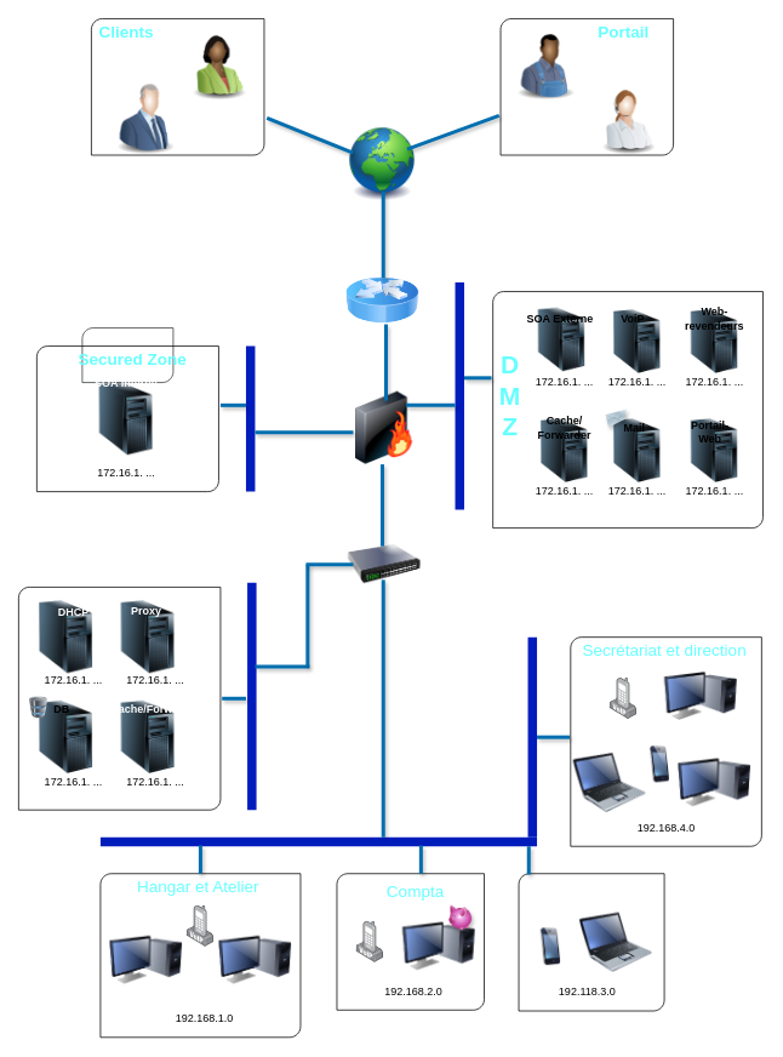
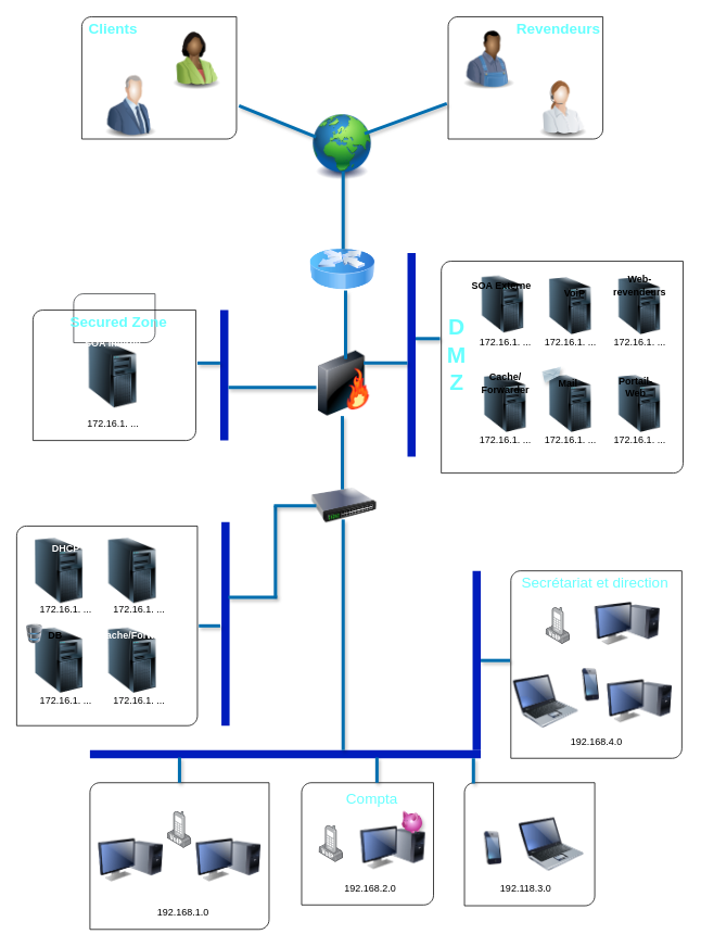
- <mxCell id="22" value="Portail" style="text;html=1;align=center;verticalAlign=middle;resizable=0;points=[];autosize=1;strokeColor=none;fillColor=none;fontSize=18;fontColor=#66FFFF;fontStyle=1;rounded=0;" parent="1" vertex="1"><mxGeometry x="625" y="20" width="120" height="30" as="geometry" /></mxCell>
+ <mxCell id="22" value="Revendeurs" style="text;html=1;align=center;verticalAlign=middle;resizable=0;points=[];autosize=1;strokeColor=none;fillColor=none;fontSize=18;fontColor=#66FFFF;fontStyle=1;rounded=0;" parent="1" vertex="1"><mxGeometry x="625" y="20" width="120" height="30" as="geometry" /></mxCell>
- <mxCell id="92" value="&lt;b&gt;VoiP&lt;/b&gt;" style="text;html=1;align=center;verticalAlign=middle;resizable=0;points=[];autosize=1;strokeColor=none;fillColor=none;fontSize=12;" vertex="1" parent="1"><mxGeometry x="675" y="340" width="40" height="20" as="geometry" /></mxCell>
+ <mxCell id="92" value="&lt;b&gt;VoiP&lt;/b&gt;" style="text;html=1;align=center;verticalAlign=middle;resizable=0;points=[];autosize=1;strokeColor=none;fillColor=none;fontSize=12;" vertex="1" parent="1"><mxGeometry x="685" y="350" width="40" height="20" as="geometry" /></mxCell>
- <mxCell id="66" value="&lt;font color=&quot;#ffffff&quot; size=&quot;1&quot;&gt;&lt;b style=&quot;font-size: 12px&quot;&gt;Proxy&lt;/b&gt;&lt;/font&gt;" style="text;html=1;align=center;verticalAlign=middle;resizable=0;points=[];autosize=1;strokeColor=none;fillColor=none;fontSize=14;fontColor=#CCFFFF;" parent="1" vertex="1"><mxGeometry x="135" y="660" width="50" height="20" as="geometry" /></mxCell>
- <mxCell id="32" value="Hangar et Atelier" style="text;html=1;align=center;verticalAlign=middle;resizable=0;points=[];autosize=1;strokeColor=none;fillColor=none;fontSize=18;fontColor=#66FFFF;rounded=0;" parent="1" vertex="1"><mxGeometry x="142" y="960" width="150" height="30" as="geometry" /></mxCell>
